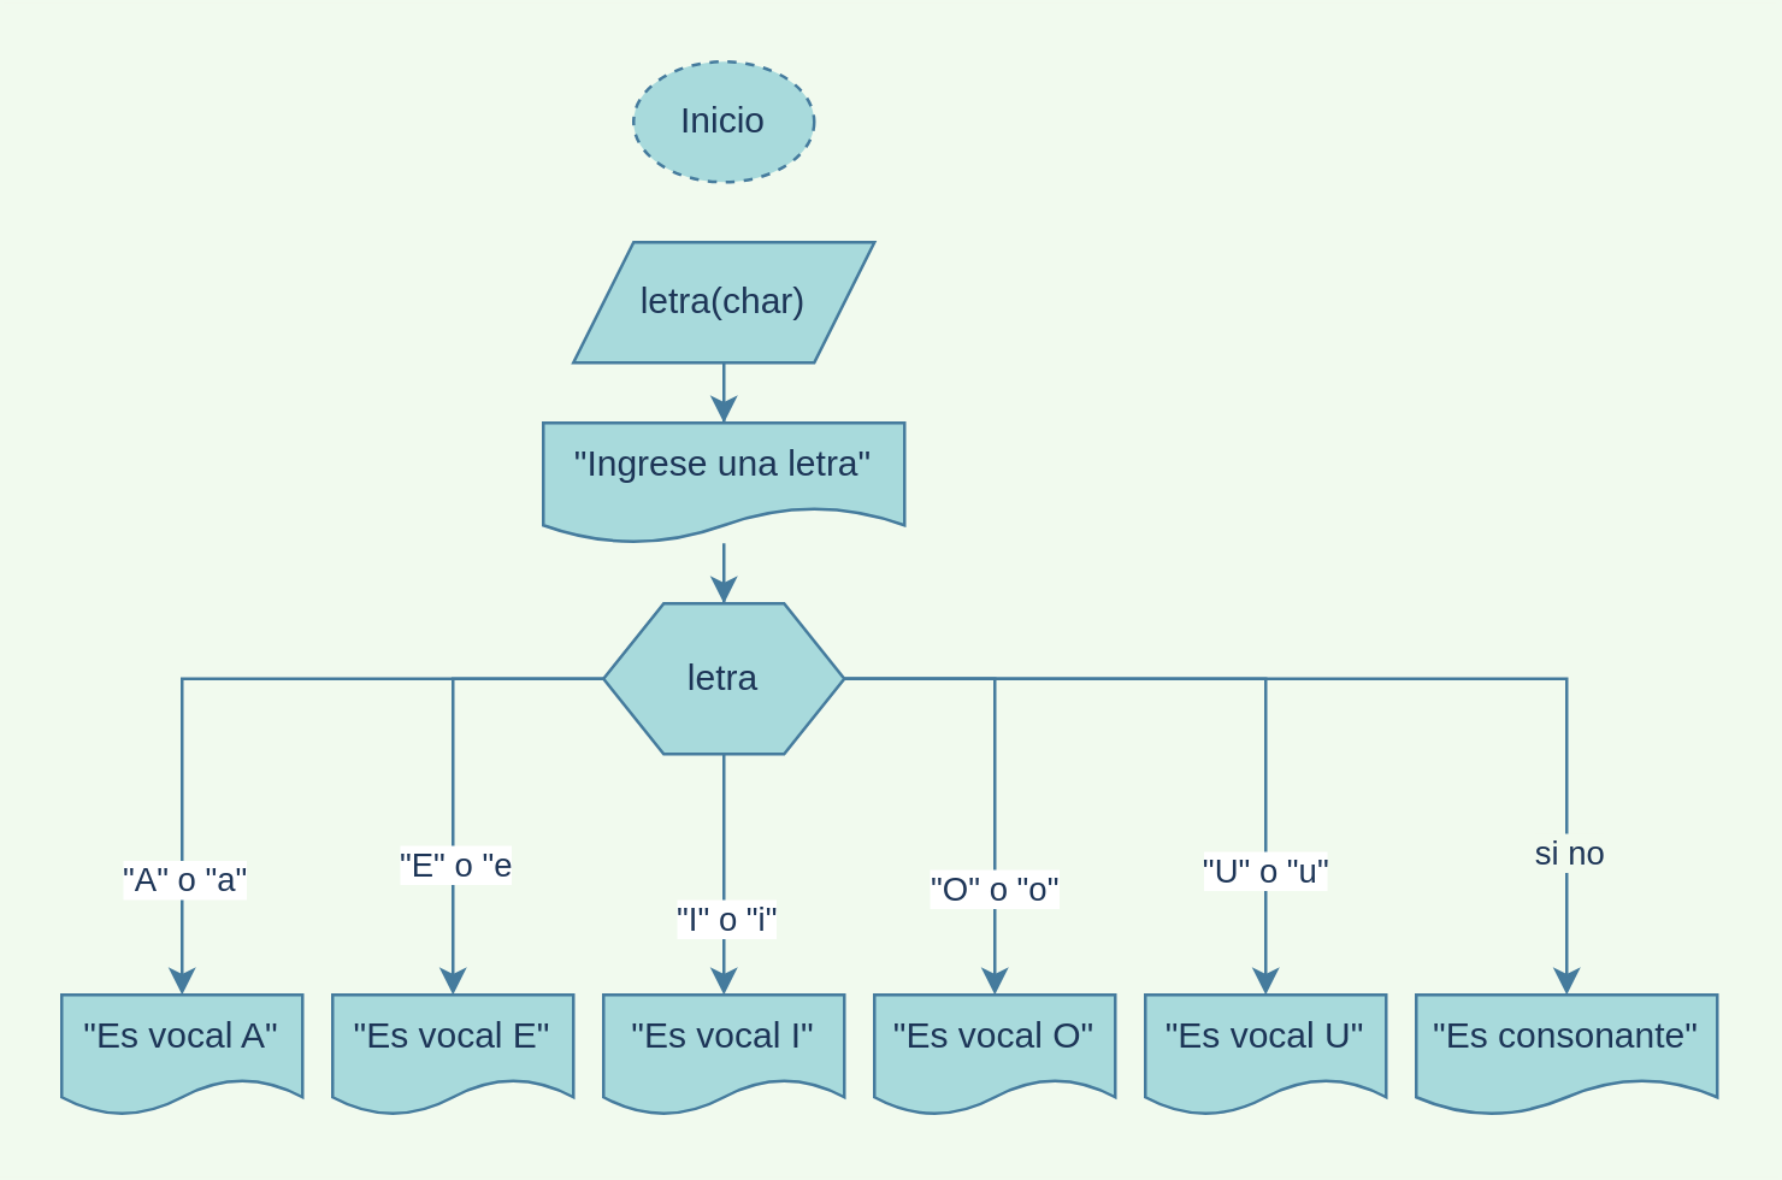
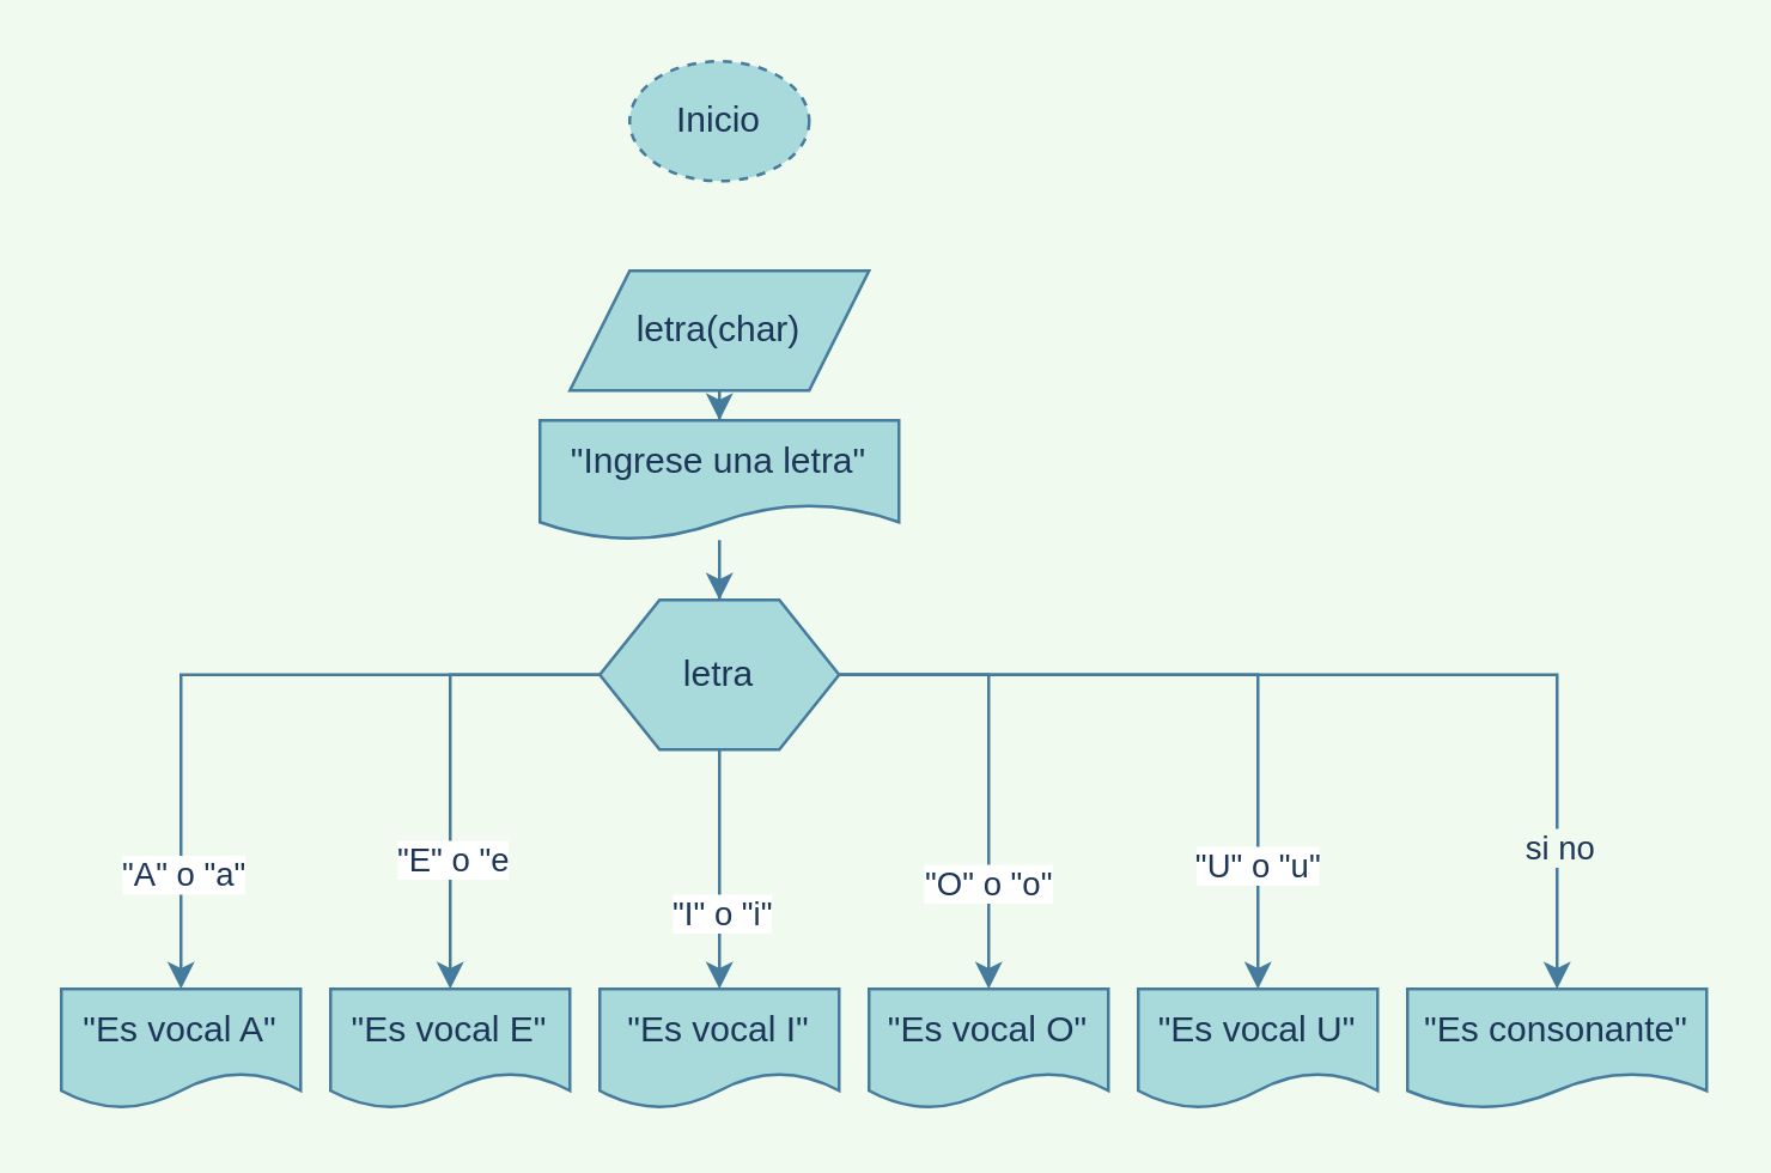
- <mxCell id="4" value="letra(char)" style="shape=parallelogram;perimeter=parallelogramPerimeter;whiteSpace=wrap;html=1;fixedSize=1;fillColor=#A8DADC;strokeColor=#457B9D;fontColor=#1D3557;" vertex="1" parent="1"><mxGeometry x="190" y="80" width="100" height="40" as="geometry" /></mxCell>
+ <mxCell id="4" value="letra(char)" style="shape=parallelogram;perimeter=parallelogramPerimeter;whiteSpace=wrap;html=1;fixedSize=1;fillColor=#A8DADC;strokeColor=#457B9D;fontColor=#1D3557;" vertex="1" parent="1"><mxGeometry x="190" y="90" width="100" height="40" as="geometry" /></mxCell>
